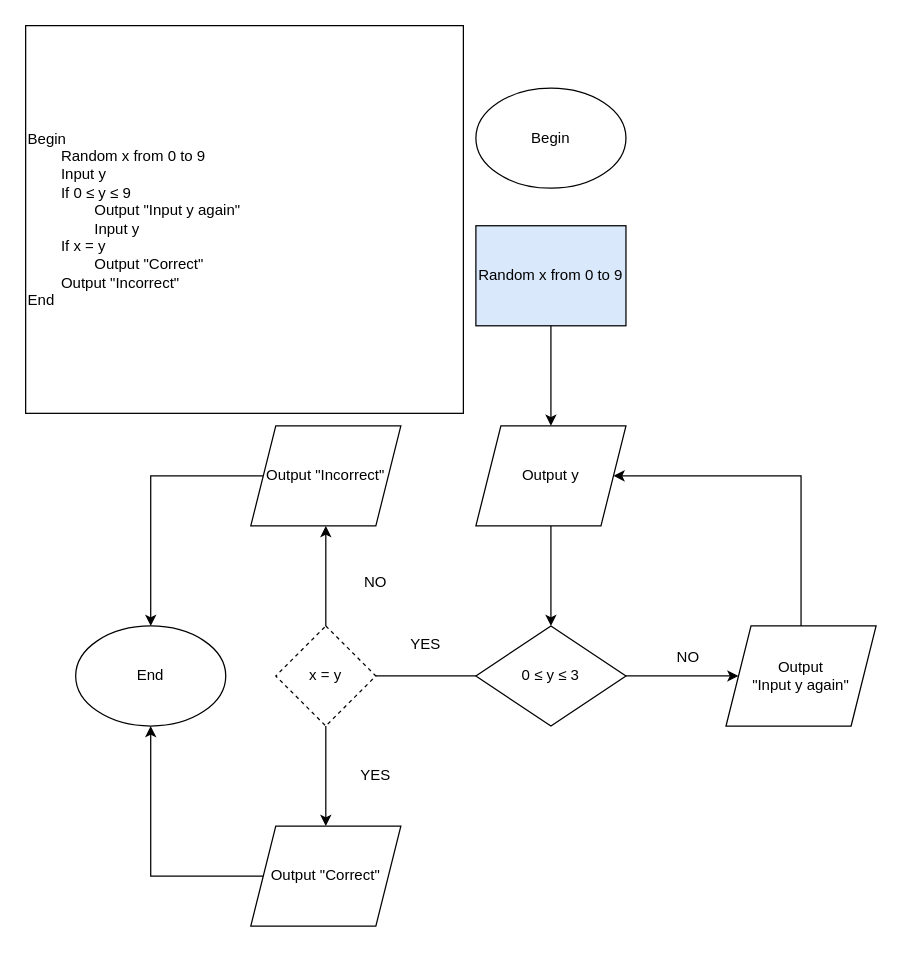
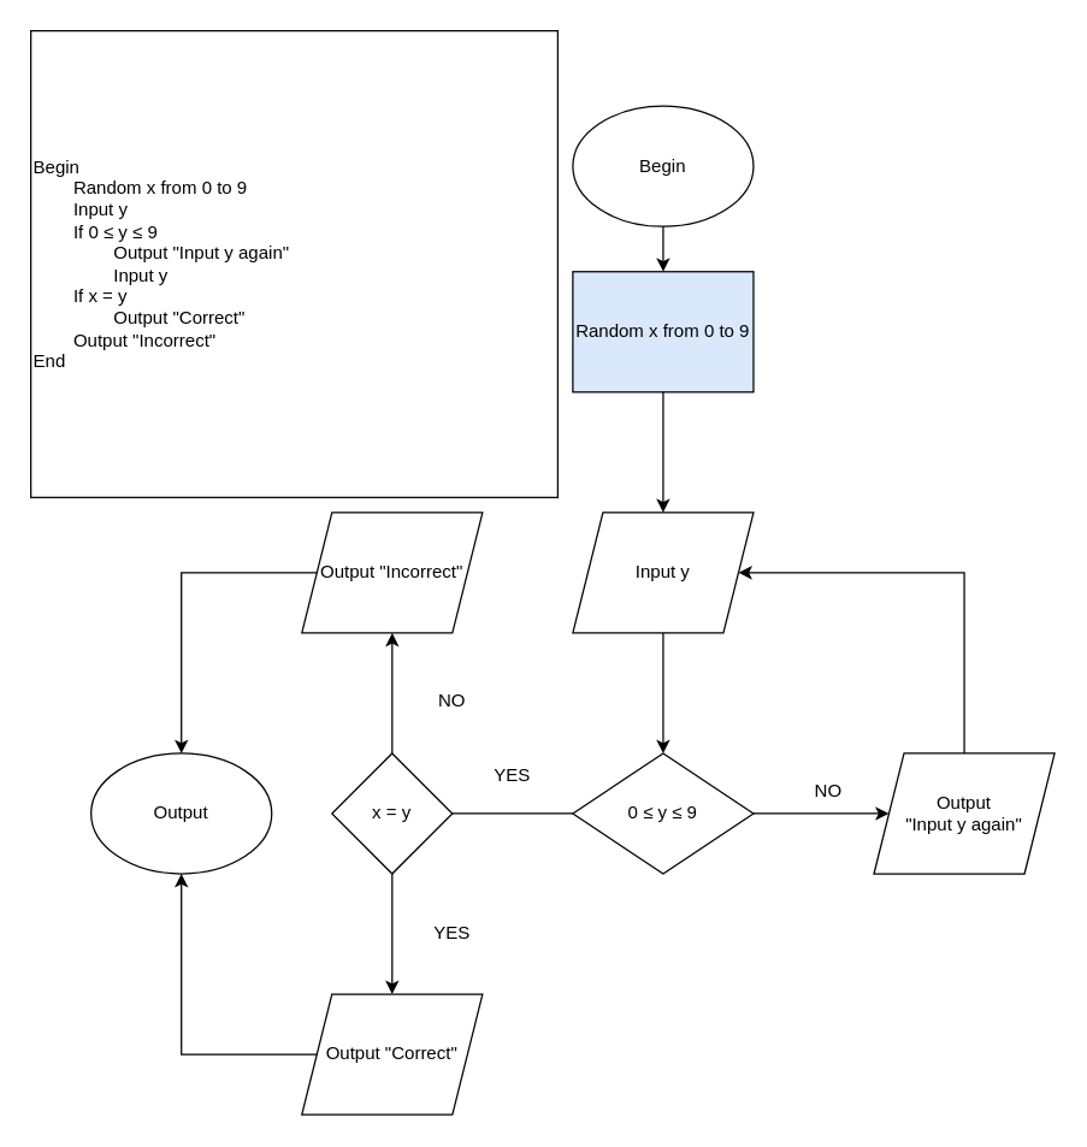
+ <mxCell id="10" value="" style="endArrow=classic;html=1;rounded=0;exitX=0.5;exitY=1;exitDx=0;exitDy=0;entryX=0.5;entryY=0;entryDx=0;entryDy=0;" edge="1" parent="1" source="3" target="4"><mxGeometry width="50" height="50" relative="1" as="geometry"><mxPoint x="410" y="250" as="sourcePoint" /><mxPoint x="434" y="180" as="targetPoint" /></mxGeometry></mxCell>
- <mxCell id="6" value="Output y" style="shape=parallelogram;perimeter=parallelogramPerimeter;whiteSpace=wrap;html=1;fixedSize=1;" vertex="1" parent="1"><mxGeometry x="380" y="340" width="120" height="80" as="geometry" /></mxCell>
+ <mxCell id="6" value="Input y" style="shape=parallelogram;perimeter=parallelogramPerimeter;whiteSpace=wrap;html=1;fixedSize=1;" vertex="1" parent="1"><mxGeometry x="380" y="340" width="120" height="80" as="geometry" /></mxCell>
- <mxCell id="23" value="End" style="ellipse;whiteSpace=wrap;html=1;" vertex="1" parent="1"><mxGeometry x="60" y="500" width="120" height="80" as="geometry" /></mxCell>
+ <mxCell id="23" value="Output" style="ellipse;whiteSpace=wrap;html=1;" vertex="1" parent="1"><mxGeometry x="60" y="500" width="120" height="80" as="geometry" /></mxCell>
- <mxCell id="9" value="x = y" style="rhombus;whiteSpace=wrap;html=1;dashed=1;" vertex="1" parent="1"><mxGeometry x="220" y="500" width="80" height="80" as="geometry" /></mxCell>
+ <mxCell id="9" value="x = y" style="rhombus;whiteSpace=wrap;html=1;" vertex="1" parent="1"><mxGeometry x="220" y="500" width="80" height="80" as="geometry" /></mxCell>
- <mxCell id="7" value="0&amp;nbsp;≤ y&amp;nbsp;≤ 3" style="rhombus;whiteSpace=wrap;html=1;" vertex="1" parent="1"><mxGeometry x="380" y="500" width="120" height="80" as="geometry" /></mxCell>
+ <mxCell id="7" value="0&amp;nbsp;≤ y&amp;nbsp;≤ 9" style="rhombus;whiteSpace=wrap;html=1;" vertex="1" parent="1"><mxGeometry x="380" y="500" width="120" height="80" as="geometry" /></mxCell>
